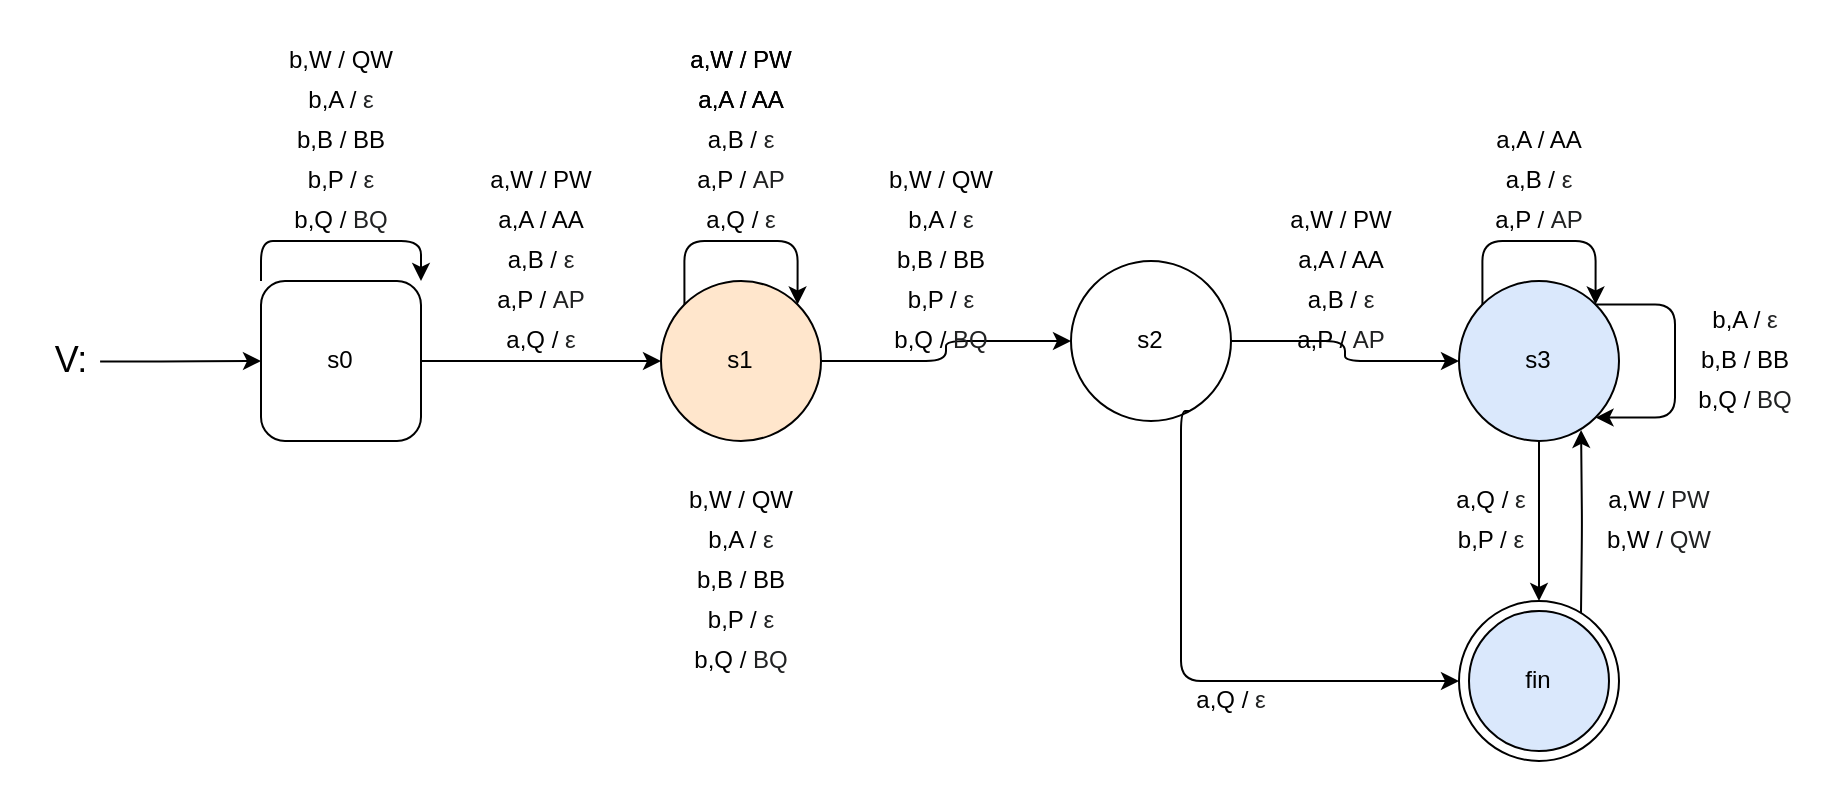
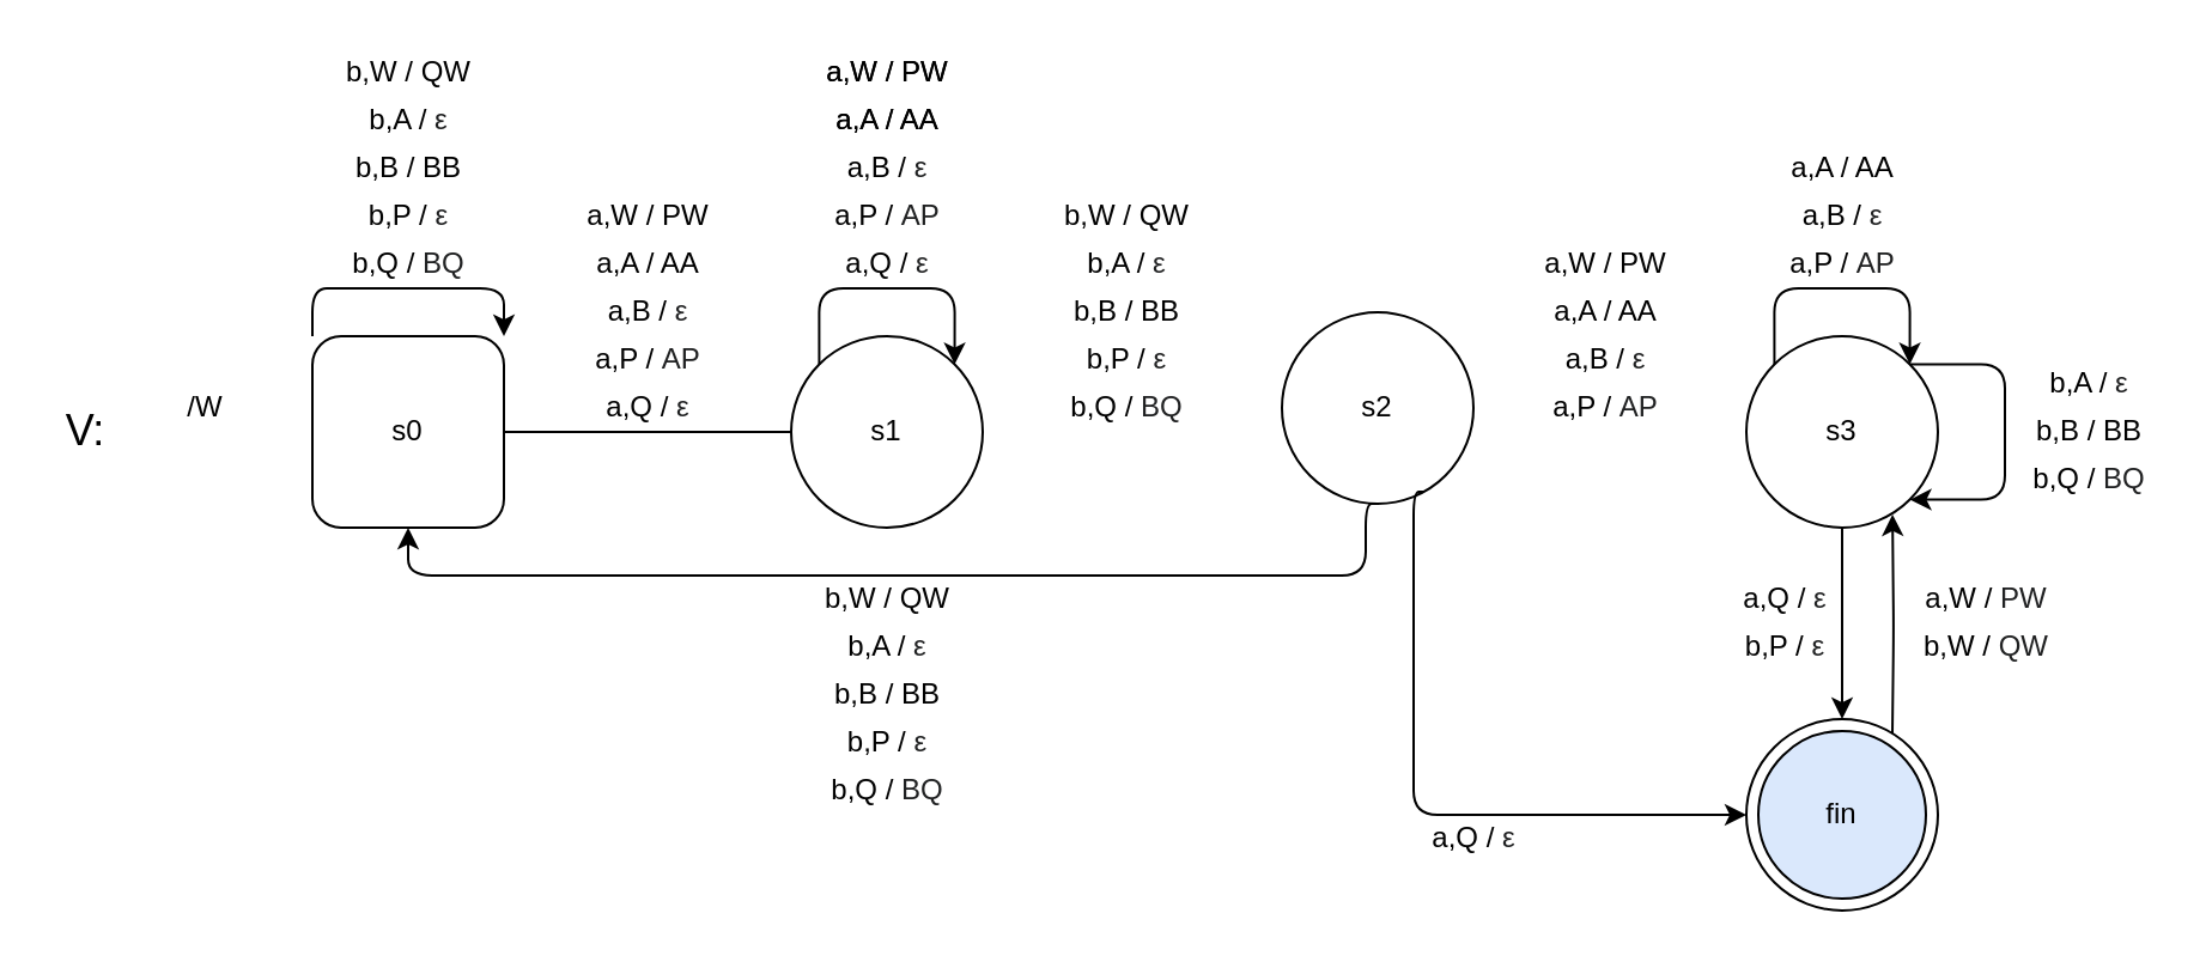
+ <mxCell id="6" value="/W" style="text;html=1;align=center;verticalAlign=middle;resizable=0;points=[];autosize=1;" parent="1" vertex="1"><mxGeometry x="70" y="160" width="30" height="20" as="geometry" /></mxCell>
- <mxCell id="12" value="" style="endArrow=classic;html=1;edgeStyle=orthogonalEdgeStyle;entryX=0;entryY=0.5;entryDx=0;entryDy=0;exitX=1;exitY=0.5;exitDx=0;exitDy=0;" parent="1" source="9" target="10" edge="1"><mxGeometry width="50" height="50" relative="1" as="geometry"><mxPoint x="620" y="170" as="sourcePoint" /><mxPoint x="670" y="120" as="targetPoint" /></mxGeometry></mxCell>
- <mxCell id="15" value="" style="endArrow=classic;html=1;edgeStyle=orthogonalEdgeStyle;exitX=1;exitY=0.5;exitDx=0;exitDy=0;entryX=0;entryY=0.5;entryDx=0;entryDy=0;" parent="1" source="8" target="9" edge="1"><mxGeometry width="50" height="50" relative="1" as="geometry"><mxPoint x="414" y="230" as="sourcePoint" /><mxPoint x="464" y="180" as="targetPoint" /></mxGeometry></mxCell>
- <mxCell id="5" value="" style="endArrow=classic;html=1;entryX=0;entryY=0.5;entryDx=0;entryDy=0;exitX=0.985;exitY=0.511;exitDx=0;exitDy=0;exitPerimeter=0;edgeStyle=orthogonalEdgeStyle;" parent="1" source="2" target="3" edge="1"><mxGeometry width="50" height="50" relative="1" as="geometry"><mxPoint x="60" y="180" as="sourcePoint" /><mxPoint x="110" y="200" as="targetPoint" /></mxGeometry></mxCell>
- <mxCell id="11" value="" style="endArrow=classic;html=1;edgeStyle=orthogonalEdgeStyle;exitX=1;exitY=0.5;exitDx=0;exitDy=0;entryX=0;entryY=0.5;entryDx=0;entryDy=0;" parent="1" source="3" target="8" edge="1"><mxGeometry width="50" height="50" relative="1" as="geometry"><mxPoint x="240" y="170" as="sourcePoint" /><mxPoint x="290" y="180" as="targetPoint" /></mxGeometry></mxCell>
+ <mxCell id="11" value="" style="endArrow=none;html=1;edgeStyle=orthogonalEdgeStyle;exitX=1;exitY=0.5;exitDx=0;exitDy=0;entryX=0;entryY=0.5;entryDx=0;entryDy=0;" parent="1" source="3" target="8" edge="1"><mxGeometry width="50" height="50" relative="1" as="geometry"><mxPoint x="240" y="170" as="sourcePoint" /><mxPoint x="290" y="180" as="targetPoint" /></mxGeometry></mxCell>
- <mxCell id="8" value="s1" style="ellipse;whiteSpace=wrap;html=1;aspect=fixed;fillColor=#ffe6cc;" parent="1" vertex="1"><mxGeometry x="330" y="140" width="80" height="80" as="geometry" /></mxCell>
+ <mxCell id="8" value="s1" style="ellipse;whiteSpace=wrap;html=1;aspect=fixed;" parent="1" vertex="1"><mxGeometry x="330" y="140" width="80" height="80" as="geometry" /></mxCell>
- <mxCell id="10" value="s3" style="ellipse;whiteSpace=wrap;html=1;aspect=fixed;fillColor=#dae8fc;" parent="1" vertex="1"><mxGeometry x="729" y="140" width="80" height="80" as="geometry" /></mxCell>
+ <mxCell id="10" value="s3" style="ellipse;whiteSpace=wrap;html=1;aspect=fixed;" parent="1" vertex="1"><mxGeometry x="729" y="140" width="80" height="80" as="geometry" /></mxCell>
+ <mxCell id="22" value="" style="endArrow=classic;html=1;edgeStyle=orthogonalEdgeStyle;exitX=0.5;exitY=1;exitDx=0;exitDy=0;entryX=0.5;entryY=1;entryDx=0;entryDy=0;" parent="1" source="9" target="3" edge="1"><mxGeometry width="50" height="50" relative="1" as="geometry"><mxPoint x="458.716" y="228.284" as="sourcePoint" /><mxPoint x="515" y="228" as="targetPoint" /><Array as="points"><mxPoint x="570" y="240" /><mxPoint x="170" y="240" /></Array></mxGeometry></mxCell>
